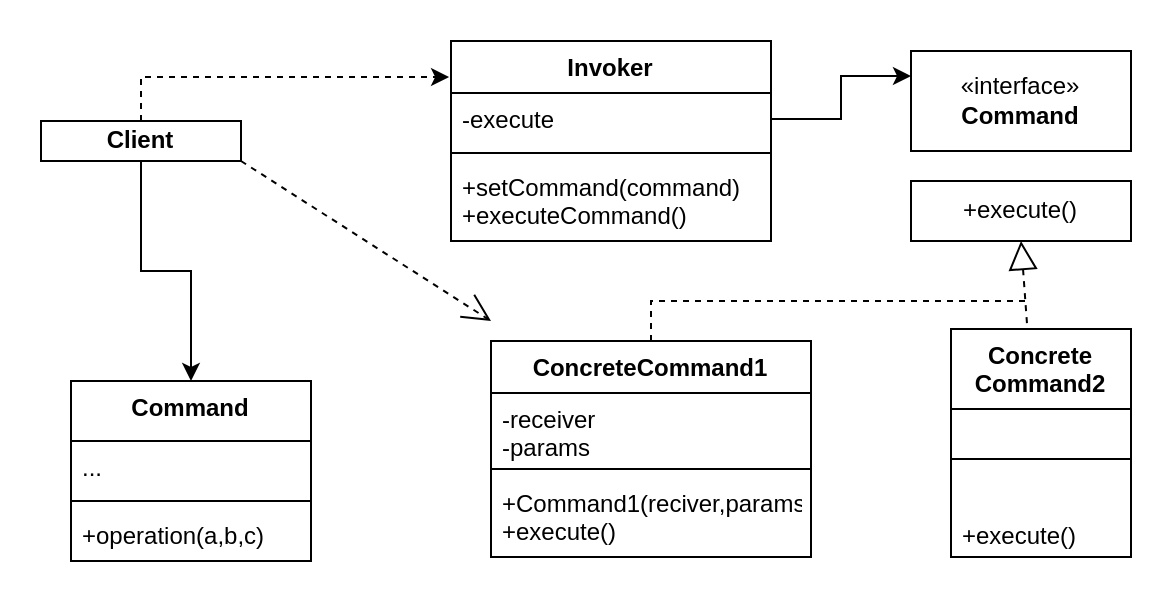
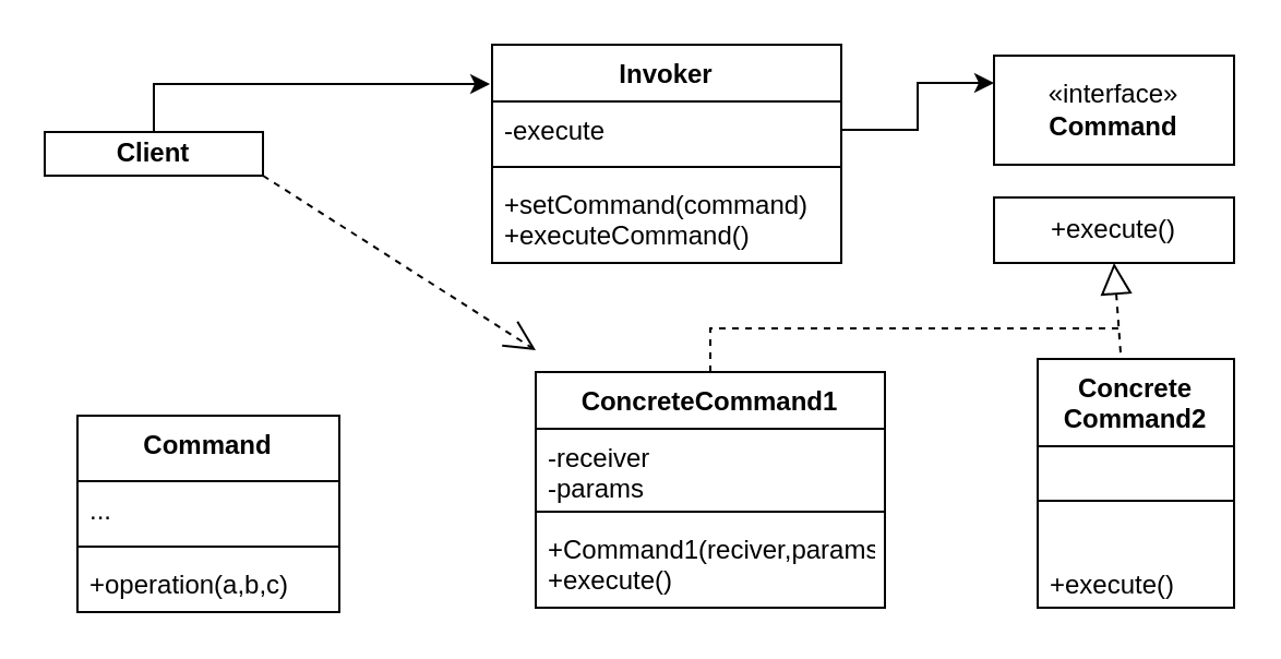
- <mxCell id="10" style="edgeStyle=orthogonalEdgeStyle;rounded=0;orthogonalLoop=1;jettySize=auto;html=1;exitX=0.5;exitY=0;exitDx=0;exitDy=0;entryX=-0.006;entryY=0.18;entryDx=0;entryDy=0;entryPerimeter=0;dashed=1;" edge="1" parent="1" source="3" target="4"><mxGeometry relative="1" as="geometry" /></mxCell>
+ <mxCell id="10" style="edgeStyle=orthogonalEdgeStyle;rounded=0;orthogonalLoop=1;jettySize=auto;html=1;exitX=0.5;exitY=0;exitDx=0;exitDy=0;entryX=-0.006;entryY=0.18;entryDx=0;entryDy=0;entryPerimeter=0;" edge="1" parent="1" source="3" target="4"><mxGeometry relative="1" as="geometry" /></mxCell>
- <mxCell id="2" style="edgeStyle=orthogonalEdgeStyle;rounded=0;orthogonalLoop=1;jettySize=auto;html=1;exitX=0.5;exitY=1;exitDx=0;exitDy=0;entryX=0.5;entryY=0;entryDx=0;entryDy=0;" edge="1" parent="1" source="3" target="12"><mxGeometry relative="1" as="geometry" /></mxCell>
